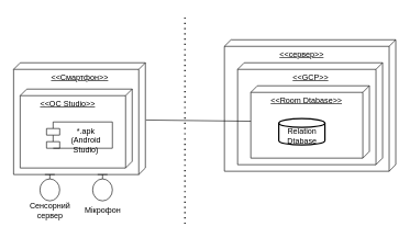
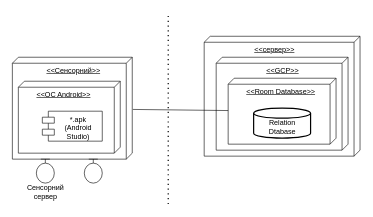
- <mxCell id="2" value="&lt;span style=&quot;white-space: pre;&quot;&gt;&#09;&lt;/span&gt;&lt;span style=&quot;white-space: pre;&quot;&gt;&#09;&lt;/span&gt;&amp;lt;&amp;lt;Смартфон&amp;gt;&amp;gt;" style="verticalAlign=top;align=left;spacingTop=8;spacingLeft=2;spacingRight=12;shape=cube;size=10;direction=south;fontStyle=4;html=1;whiteSpace=wrap;" parent="1" vertex="1"><mxGeometry x="20" y="95" width="200" height="170" as="geometry" /></mxCell>
+ <mxCell id="2" value="&lt;span style=&quot;white-space: pre;&quot;&gt;&#09;&lt;/span&gt;&lt;span style=&quot;white-space: pre;&quot;&gt;&#09;&lt;/span&gt;&amp;lt;&amp;lt;Сенсорний&amp;gt;&amp;gt;" style="verticalAlign=top;align=left;spacingTop=8;spacingLeft=2;spacingRight=12;shape=cube;size=10;direction=south;fontStyle=4;html=1;whiteSpace=wrap;" parent="1" vertex="1"><mxGeometry x="20" y="95" width="200" height="170" as="geometry" /></mxCell>
- <mxCell id="11" value="&lt;span style=&quot;white-space: pre;&quot;&gt;&#09;&lt;/span&gt;&amp;lt;&amp;lt;Room Dtabase&amp;gt;&amp;gt;" style="verticalAlign=top;align=left;spacingTop=8;spacingLeft=2;spacingRight=12;shape=cube;size=10;direction=south;fontStyle=4;html=1;whiteSpace=wrap;" parent="1" vertex="1"><mxGeometry x="380" y="130" width="180" height="110" as="geometry" /></mxCell>
+ <mxCell id="11" value="&lt;span style=&quot;white-space: pre;&quot;&gt;&#09;&lt;/span&gt;&amp;lt;&amp;lt;Room Database&amp;gt;&amp;gt;" style="verticalAlign=top;align=left;spacingTop=8;spacingLeft=2;spacingRight=12;shape=cube;size=10;direction=south;fontStyle=4;html=1;whiteSpace=wrap;" parent="1" vertex="1"><mxGeometry x="380" y="130" width="180" height="110" as="geometry" /></mxCell>
- <mxCell id="3" value="&lt;div style=&quot;text-align: center;&quot;&gt;&lt;span style=&quot;background-color: initial;&quot;&gt;&lt;span style=&quot;white-space: pre;&quot;&gt;&#09;&lt;/span&gt;&amp;lt;&amp;lt;OC Studio&amp;gt;&amp;gt;&lt;/span&gt;&lt;/div&gt;" style="verticalAlign=top;align=left;spacingTop=8;spacingLeft=2;spacingRight=12;shape=cube;size=10;direction=south;fontStyle=4;html=1;whiteSpace=wrap;" parent="1" vertex="1"><mxGeometry x="30" y="135" width="170" height="120" as="geometry" /></mxCell>
+ <mxCell id="3" value="&lt;div style=&quot;text-align: center;&quot;&gt;&lt;span style=&quot;background-color: initial;&quot;&gt;&lt;span style=&quot;white-space: pre;&quot;&gt;&#09;&lt;/span&gt;&amp;lt;&amp;lt;OC Android&amp;gt;&amp;gt;&lt;/span&gt;&lt;/div&gt;" style="verticalAlign=top;align=left;spacingTop=8;spacingLeft=2;spacingRight=12;shape=cube;size=10;direction=south;fontStyle=4;html=1;whiteSpace=wrap;" parent="1" vertex="1"><mxGeometry x="30" y="135" width="170" height="120" as="geometry" /></mxCell>
- <mxCell id="12" value="&lt;br&gt;Relation&lt;br&gt;Dtabase" style="strokeWidth=2;html=1;shape=mxgraph.flowchart.database;whiteSpace=wrap;" parent="1" vertex="1"><mxGeometry x="422.5" y="180" width="70" height="40" as="geometry" /></mxCell>
+ <mxCell id="12" value="&lt;br&gt;Relation&lt;br&gt;Dtabase" style="strokeWidth=2;html=1;shape=mxgraph.flowchart.database;whiteSpace=wrap;" parent="1" vertex="1"><mxGeometry x="422.5" y="180" width="95" height="50" as="geometry" /></mxCell>
- <mxCell id="4" value="*.apk&lt;br&gt;(Android Studio)" style="shape=module;align=left;spacingLeft=20;align=center;verticalAlign=top;whiteSpace=wrap;html=1;" parent="1" vertex="1"><mxGeometry x="70" y="185" width="100" height="40" as="geometry" /></mxCell>
+ <mxCell id="4" value="*.apk&lt;br&gt;(Android Studio)" style="shape=module;align=left;spacingLeft=20;align=center;verticalAlign=top;whiteSpace=wrap;html=1;" parent="1" vertex="1"><mxGeometry x="70" y="185" width="100" height="50" as="geometry" /></mxCell>
- <mxCell id="8" value="Мікрофон" style="text;html=1;align=center;verticalAlign=middle;resizable=0;points=[];autosize=1;strokeColor=none;fillColor=none;" parent="1" vertex="1"><mxGeometry x="115" y="305" width="80" height="30" as="geometry" /></mxCell>
